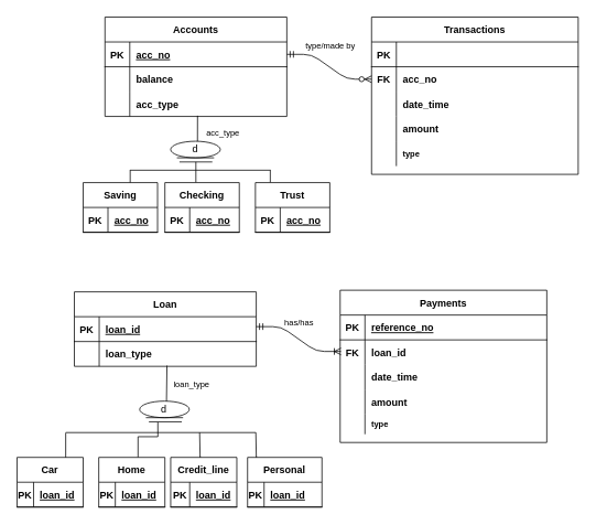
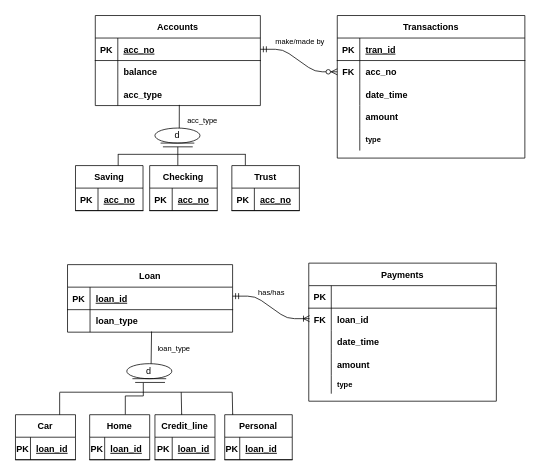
- <mxCell id="70" value="&lt;font style=&quot;font-size: 10px&quot;&gt;type/made by&lt;/font&gt;" style="text;html=1;align=center;verticalAlign=middle;resizable=0;points=[];autosize=1;strokeColor=none;fillColor=none;fontSize=6;" vertex="1" parent="1"><mxGeometry x="359" y="50" width="80" height="10" as="geometry" /></mxCell>
+ <mxCell id="70" value="&lt;font style=&quot;font-size: 10px&quot;&gt;make/made by&lt;/font&gt;" style="text;html=1;align=center;verticalAlign=middle;resizable=0;points=[];autosize=1;strokeColor=none;fillColor=none;fontSize=6;" vertex="1" parent="1"><mxGeometry x="359" y="50" width="80" height="10" as="geometry" /></mxCell>
+ <mxCell id="6" value="tran_id" style="shape=partialRectangle;overflow=hidden;connectable=0;fillColor=none;top=0;left=0;bottom=0;right=0;align=left;spacingLeft=6;fontStyle=5;" parent="4" vertex="1"><mxGeometry x="30" width="220" height="30" as="geometry"><mxRectangle width="220" height="30" as="alternateBounds" /></mxGeometry></mxCell>
- <mxCell id="22" value="reference_no" style="shape=partialRectangle;overflow=hidden;connectable=0;fillColor=none;top=0;left=0;bottom=0;right=0;align=left;spacingLeft=6;fontStyle=5;" parent="20" vertex="1"><mxGeometry x="30" width="220" height="30" as="geometry"><mxRectangle width="220" height="30" as="alternateBounds" /></mxGeometry></mxCell>
